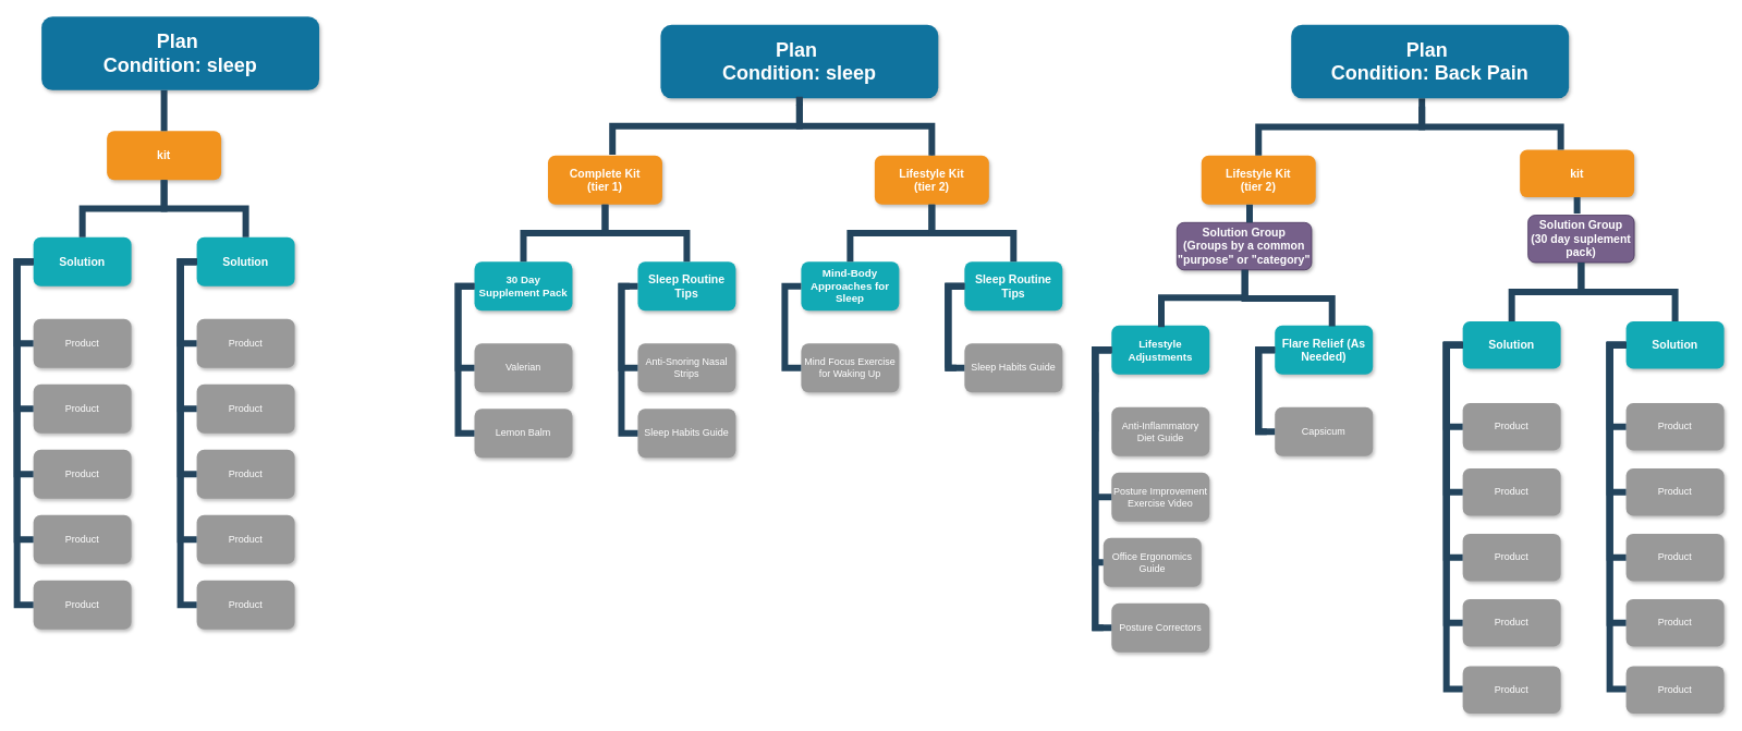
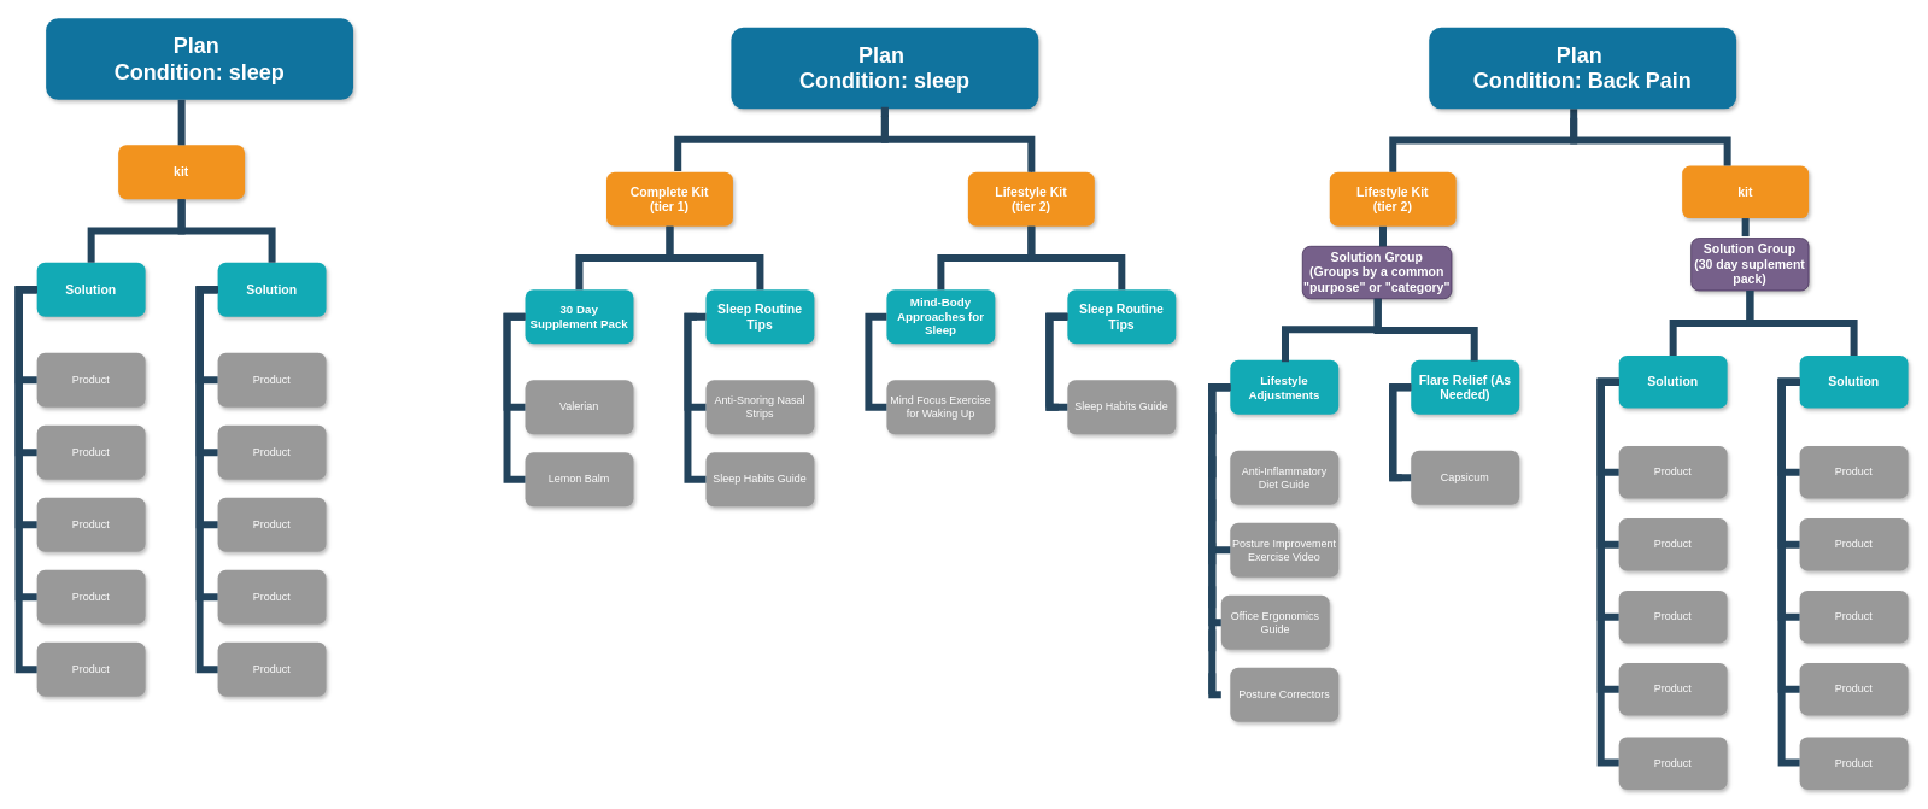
- <mxCell id="29" value="" style="edgeStyle=elbowEdgeStyle;elbow=horizontal;rounded=0;fontColor=#000000;endArrow=none;endFill=0;strokeWidth=8;strokeColor=#23445D;" parent="1" source="12" target="17" edge="1"><mxGeometry width="100" height="100" relative="1" as="geometry"><mxPoint x="1350" y="428" as="sourcePoint" /><mxPoint x="1350" y="768" as="targetPoint" /><Array as="points"><mxPoint x="1340" y="598" /></Array></mxGeometry></mxCell>
+ <mxCell id="29" value="" style="edgeStyle=elbowEdgeStyle;elbow=horizontal;rounded=0;fontColor=#000000;endArrow=none;endFill=0;strokeWidth=8;strokeColor=#23445D;dashed=1;" parent="1" source="12" target="17" edge="1"><mxGeometry width="100" height="100" relative="1" as="geometry"><mxPoint x="1350" y="428" as="sourcePoint" /><mxPoint x="1350" y="768" as="targetPoint" /><Array as="points"><mxPoint x="1340" y="598" /></Array></mxGeometry></mxCell>
